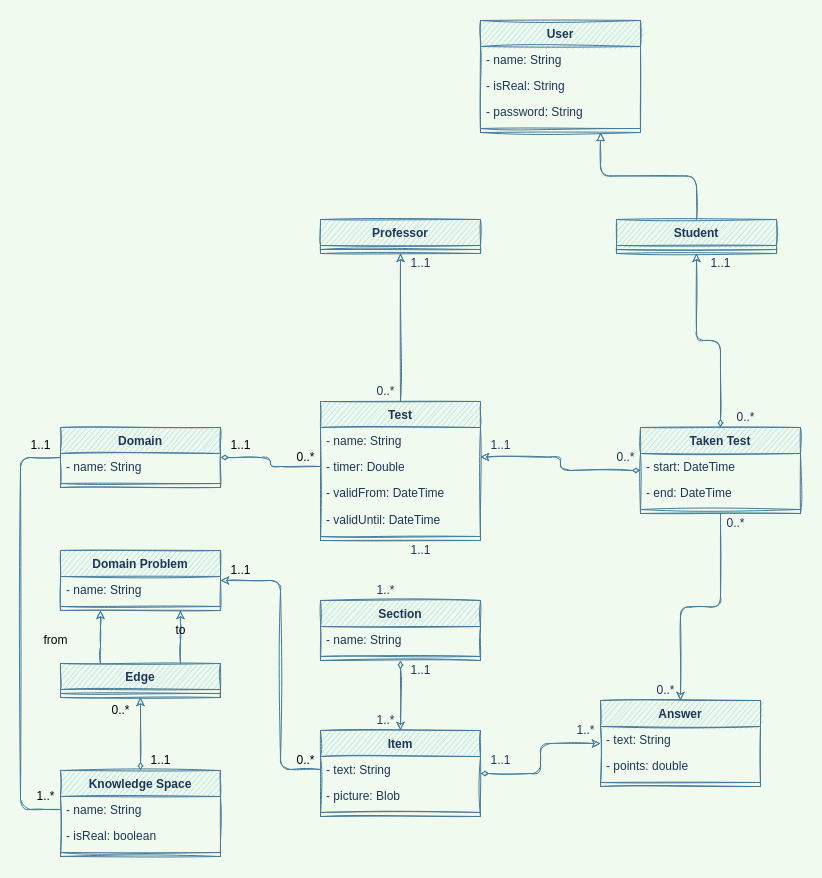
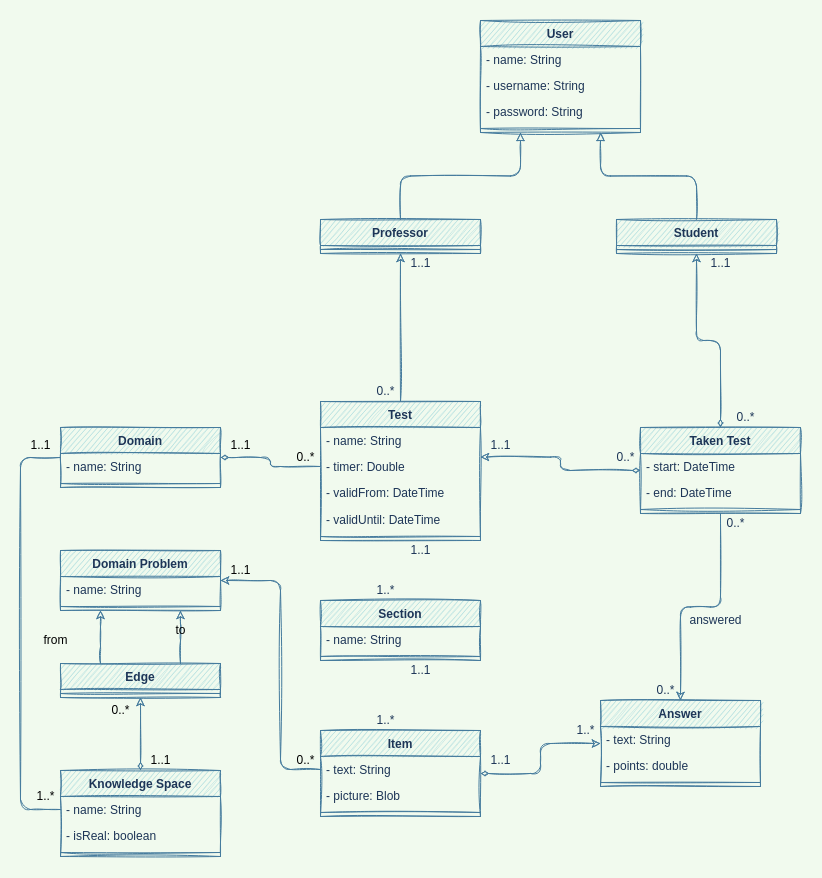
- <mxCell id="4" value="- isReal: String" style="text;strokeColor=none;fillColor=none;align=left;verticalAlign=top;spacingLeft=4;spacingRight=4;overflow=hidden;rotatable=0;points=[[0,0.5],[1,0.5]];portConstraint=eastwest;fontColor=#1D3557;sketch=1;" parent="2" vertex="1"><mxGeometry y="52" width="160" height="26" as="geometry" /></mxCell>
+ <mxCell id="4" value="- username: String" style="text;strokeColor=none;fillColor=none;align=left;verticalAlign=top;spacingLeft=4;spacingRight=4;overflow=hidden;rotatable=0;points=[[0,0.5],[1,0.5]];portConstraint=eastwest;fontColor=#1D3557;sketch=1;" parent="2" vertex="1"><mxGeometry y="52" width="160" height="26" as="geometry" /></mxCell>
+ <mxCell id="7" style="edgeStyle=orthogonalEdgeStyle;orthogonalLoop=1;jettySize=auto;html=1;entryX=0.25;entryY=1;entryDx=0;entryDy=0;endArrow=block;endFill=0;strokeColor=#457B9D;fontColor=#1D3557;labelBackgroundColor=#F1FAEE;sketch=1;" parent="1" source="8" target="2" edge="1"><mxGeometry relative="1" as="geometry" /></mxCell>
+ <mxCell id="52" value="answered" style="text;html=1;align=center;verticalAlign=middle;resizable=0;points=[];autosize=1;strokeColor=none;fillColor=none;fontColor=#1D3557;sketch=1;" parent="1" vertex="1"><mxGeometry x="680" y="610" width="70" height="20" as="geometry" /></mxCell>
- <mxCell id="41" style="edgeStyle=orthogonalEdgeStyle;orthogonalLoop=1;jettySize=auto;html=1;entryX=0.5;entryY=0;entryDx=0;entryDy=0;startArrow=diamondThin;startFill=1;strokeColor=#457B9D;fontColor=#1D3557;labelBackgroundColor=#F1FAEE;sketch=1;" parent="1" source="42" target="20" edge="1"><mxGeometry relative="1" as="geometry" /></mxCell>
